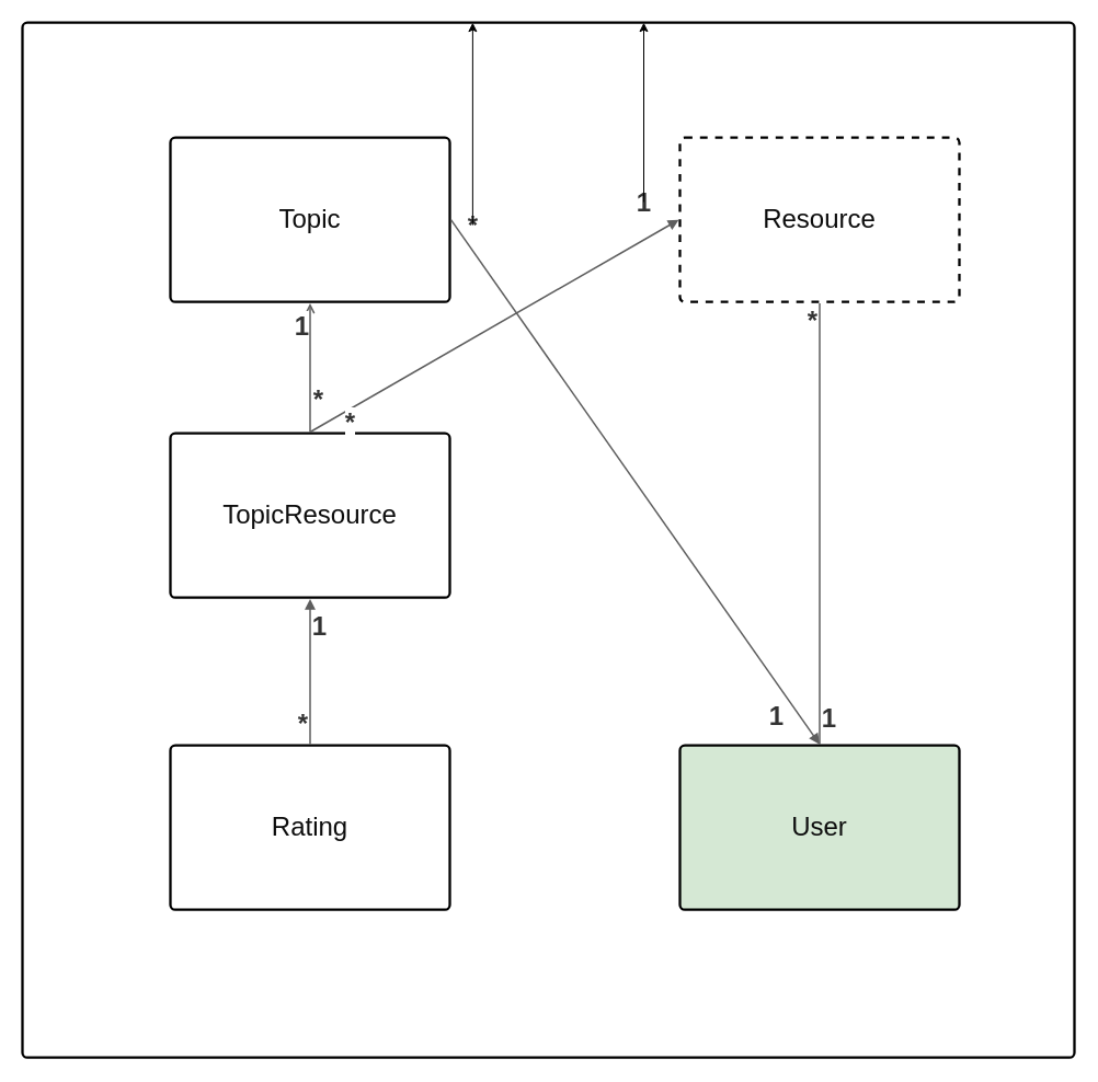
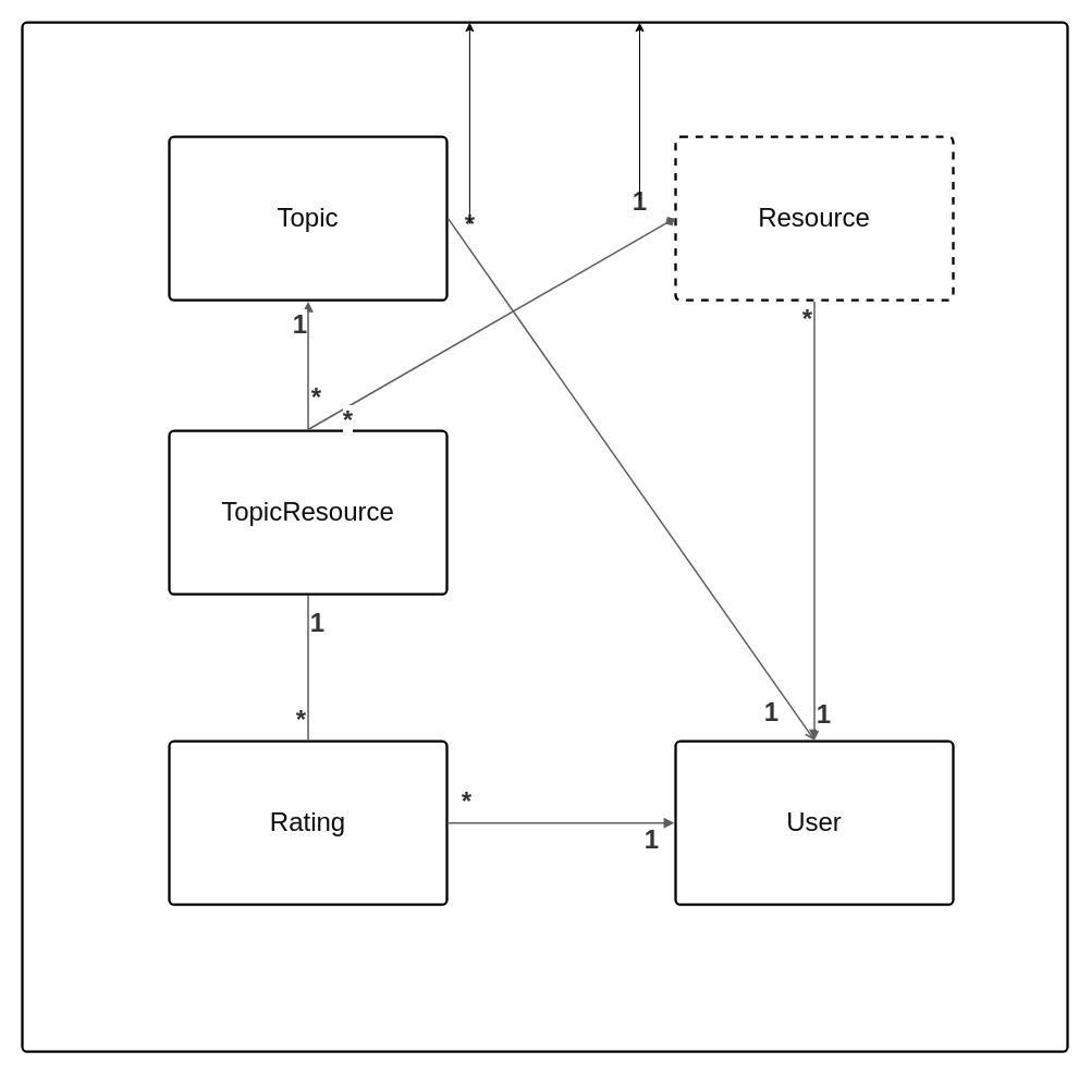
- <mxCell id="10" value="" style="html=1;jettySize=18;whiteSpace=wrap;fontSize=24;strokeColor=#5E5E5E;strokeWidth=1.5;rounded=0;startArrow=none;;endArrow=block;endFill=1;;exitX=0.5;exitY=-0.008;exitPerimeter=0;entryX=-0.004;entryY=0.5;entryPerimeter=0;" parent="1" source="5" target="4" edge="1"><mxGeometry width="100" height="100" relative="1" as="geometry"><Array as="points" /></mxGeometry></mxCell>
+ <mxCell id="10" value="" style="html=1;jettySize=18;whiteSpace=wrap;fontSize=24;strokeColor=#5E5E5E;strokeWidth=1.5;rounded=0;startArrow=none;endArrow=diamond;endFill=1;exitX=0.5;exitY=-0.008;exitPerimeter=0;entryX=-0.004;entryY=0.5;entryPerimeter=0;" parent="1" source="5" target="4" edge="1"><mxGeometry width="100" height="100" relative="1" as="geometry"><Array as="points" /></mxGeometry></mxCell>
- <mxCell id="7" value="" style="html=1;jettySize=18;whiteSpace=wrap;fontSize=24;strokeColor=#5E5E5E;strokeWidth=1.5;rounded=0;startArrow=none;endArrow=open;endFill=1;exitX=0.5;exitY=-0.008;exitPerimeter=0;entryX=0.5;entryY=1.008;entryPerimeter=0;" parent="1" source="5" target="3" edge="1"><mxGeometry width="100" height="100" relative="1" as="geometry"><Array as="points" /></mxGeometry></mxCell>
+ <mxCell id="7" value="" style="html=1;jettySize=18;whiteSpace=wrap;fontSize=24;strokeColor=#5E5E5E;strokeWidth=1.5;rounded=0;startArrow=none;;endArrow=block;endFill=1;;exitX=0.5;exitY=-0.008;exitPerimeter=0;entryX=0.5;entryY=1.008;entryPerimeter=0;" parent="1" source="5" target="3" edge="1"><mxGeometry width="100" height="100" relative="1" as="geometry"><Array as="points" /></mxGeometry></mxCell>
- <mxCell id="15" value="" style="html=1;jettySize=18;whiteSpace=wrap;fontSize=24;strokeColor=#5E5E5E;strokeWidth=1.5;rounded=0;startArrow=none;;endArrow=block;endFill=1;;exitX=0.5;exitY=-0.008;exitPerimeter=0;entryX=0.5;entryY=1.008;entryPerimeter=0;" parent="1" source="6" target="5" edge="1"><mxGeometry width="100" height="100" relative="1" as="geometry"><Array as="points" /></mxGeometry></mxCell>
+ <mxCell id="15" value="" style="html=1;jettySize=18;whiteSpace=wrap;fontSize=24;strokeColor=#5E5E5E;strokeWidth=1.5;rounded=0;startArrow=none;endArrow=none;endFill=1;exitX=0.5;exitY=-0.008;exitPerimeter=0;entryX=0.5;entryY=1.008;entryPerimeter=0;" parent="1" source="6" target="5" edge="1"><mxGeometry width="100" height="100" relative="1" as="geometry"><Array as="points" /></mxGeometry></mxCell>
- <mxCell id="22" value="" style="html=1;jettySize=18;whiteSpace=wrap;fontSize=24;strokeColor=#5E5E5E;strokeWidth=1.5;rounded=0;startArrow=none;;endArrow=block;endFill=1;;exitX=1.004;exitY=0.5;exitPerimeter=0;entryX=0.5;entryY=-0.007;entryPerimeter=0;" parent="1" source="3" target="18" edge="1"><mxGeometry width="100" height="100" relative="1" as="geometry"><Array as="points" /></mxGeometry></mxCell>
+ <mxCell id="22" value="" style="html=1;jettySize=18;whiteSpace=wrap;fontSize=24;strokeColor=#5E5E5E;strokeWidth=1.5;rounded=0;startArrow=none;endArrow=open;endFill=1;exitX=1.004;exitY=0.5;exitPerimeter=0;entryX=0.5;entryY=-0.007;entryPerimeter=0;" parent="1" source="3" target="18" edge="1"><mxGeometry width="100" height="100" relative="1" as="geometry"><Array as="points" /></mxGeometry></mxCell>
- <mxCell id="25" value="" style="html=1;jettySize=18;whiteSpace=wrap;fontSize=24;strokeColor=#5E5E5E;strokeWidth=1.5;rounded=0;startArrow=none;endArrow=none;endFill=1;exitX=0.5;exitY=1.008;exitPerimeter=0;entryX=0.5;entryY=-0.007;entryPerimeter=0;" parent="1" source="4" target="18" edge="1"><mxGeometry width="100" height="100" relative="1" as="geometry"><Array as="points" /></mxGeometry></mxCell>
+ <mxCell id="25" value="" style="html=1;jettySize=18;whiteSpace=wrap;fontSize=24;strokeColor=#5E5E5E;strokeWidth=1.5;rounded=0;startArrow=none;;endArrow=block;endFill=1;;exitX=0.5;exitY=1.008;exitPerimeter=0;entryX=0.5;entryY=-0.007;entryPerimeter=0;" parent="1" source="4" target="18" edge="1"><mxGeometry width="100" height="100" relative="1" as="geometry"><Array as="points" /></mxGeometry></mxCell>
+ <mxCell id="19" value="" style="html=1;jettySize=18;whiteSpace=wrap;fontSize=24;strokeColor=#5E5E5E;strokeWidth=1.5;rounded=0;startArrow=none;;endArrow=block;endFill=1;;exitX=1.004;exitY=0.5;exitPerimeter=0;entryX=-0.004;entryY=0.5;entryPerimeter=0;" parent="1" source="6" target="18" edge="1"><mxGeometry width="100" height="100" relative="1" as="geometry"><Array as="points" /></mxGeometry></mxCell>
+ <mxCell id="20" value="*" style="text;html=1;resizable=0;labelBackgroundColor=#ffffff;align=center;verticalAlign=middle;fontStyle=1;fontColor=#333333;;fontSize=24;" parent="19" vertex="1"><mxGeometry x="-0.85" relative="1" as="geometry"><mxPoint y="-19.5" as="offset" /></mxGeometry></mxCell>
+ <mxCell id="21" value="1" style="text;html=1;resizable=0;labelBackgroundColor=#ffffff;align=center;verticalAlign=middle;fontStyle=1;fontColor=#333333;;fontSize=24;" parent="19" vertex="1"><mxGeometry x="0.785" relative="1" as="geometry"><mxPoint y="15.5" as="offset" /></mxGeometry></mxCell>
- <mxCell id="18" value="User" style="html=1;overflow=block;blockSpacing=1;whiteSpace=wrap;whiteSpace=wrap;fontSize=24;spacing=3.8;strokeOpacity=100;rounded=1;absoluteArcSize=1;arcSize=9;strokeWidth=2.3;fillColor=#d5e8d4;fontColor=#0D0D0D;" parent="1" vertex="1"><mxGeometry x="620" y="680.18" width="255" height="150" as="geometry" /></mxCell>
+ <mxCell id="18" value="User" style="html=1;overflow=block;blockSpacing=1;whiteSpace=wrap;;whiteSpace=wrap;fontSize=24;spacing=3.8;strokeOpacity=100;rounded=1;absoluteArcSize=1;arcSize=9;strokeWidth=2.3;fillColor=#FFFFFF;fontColor=#0D0D0D;" parent="1" vertex="1"><mxGeometry x="620" y="680.18" width="255" height="150" as="geometry" /></mxCell>
